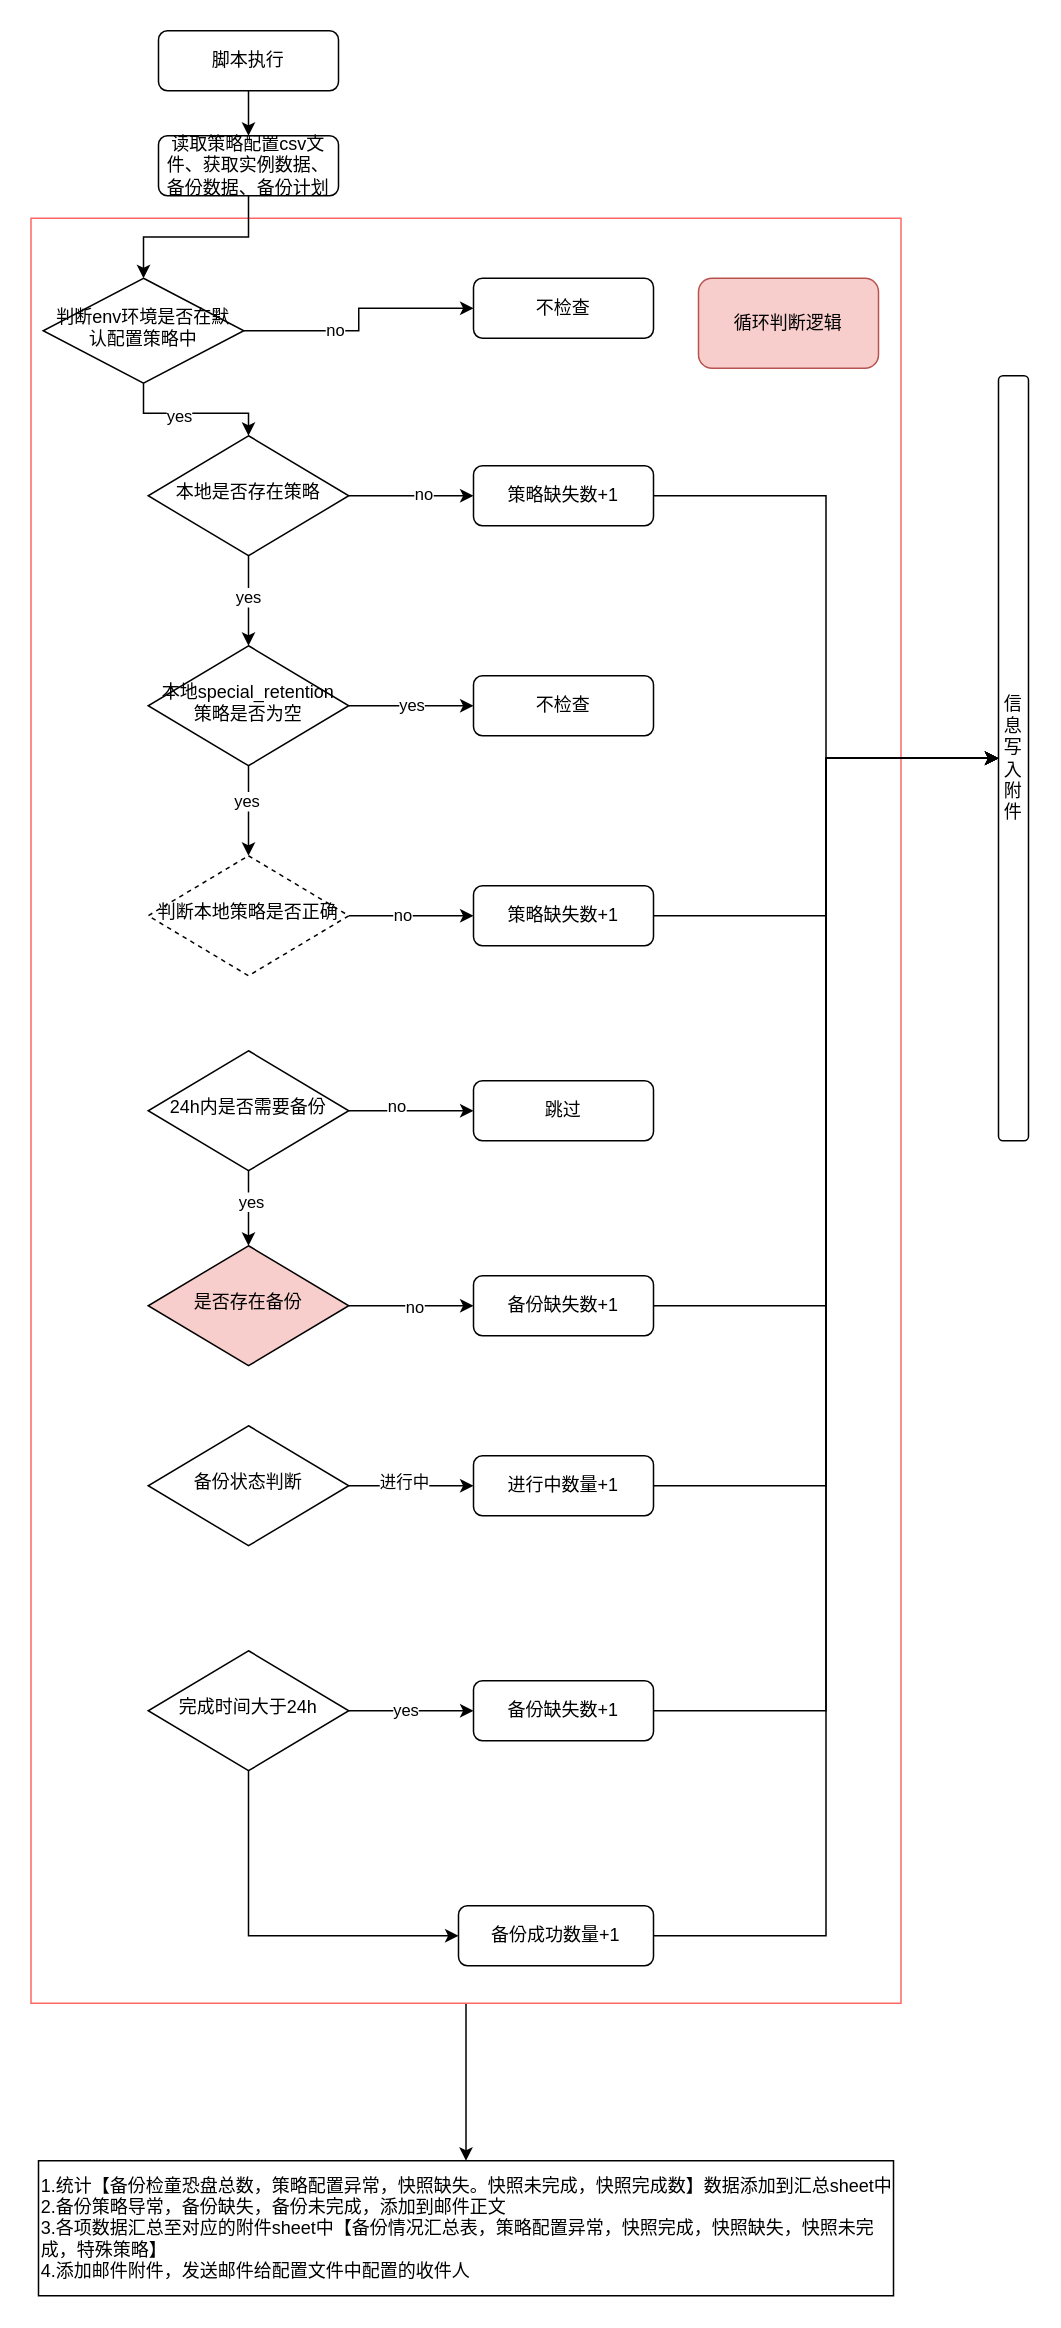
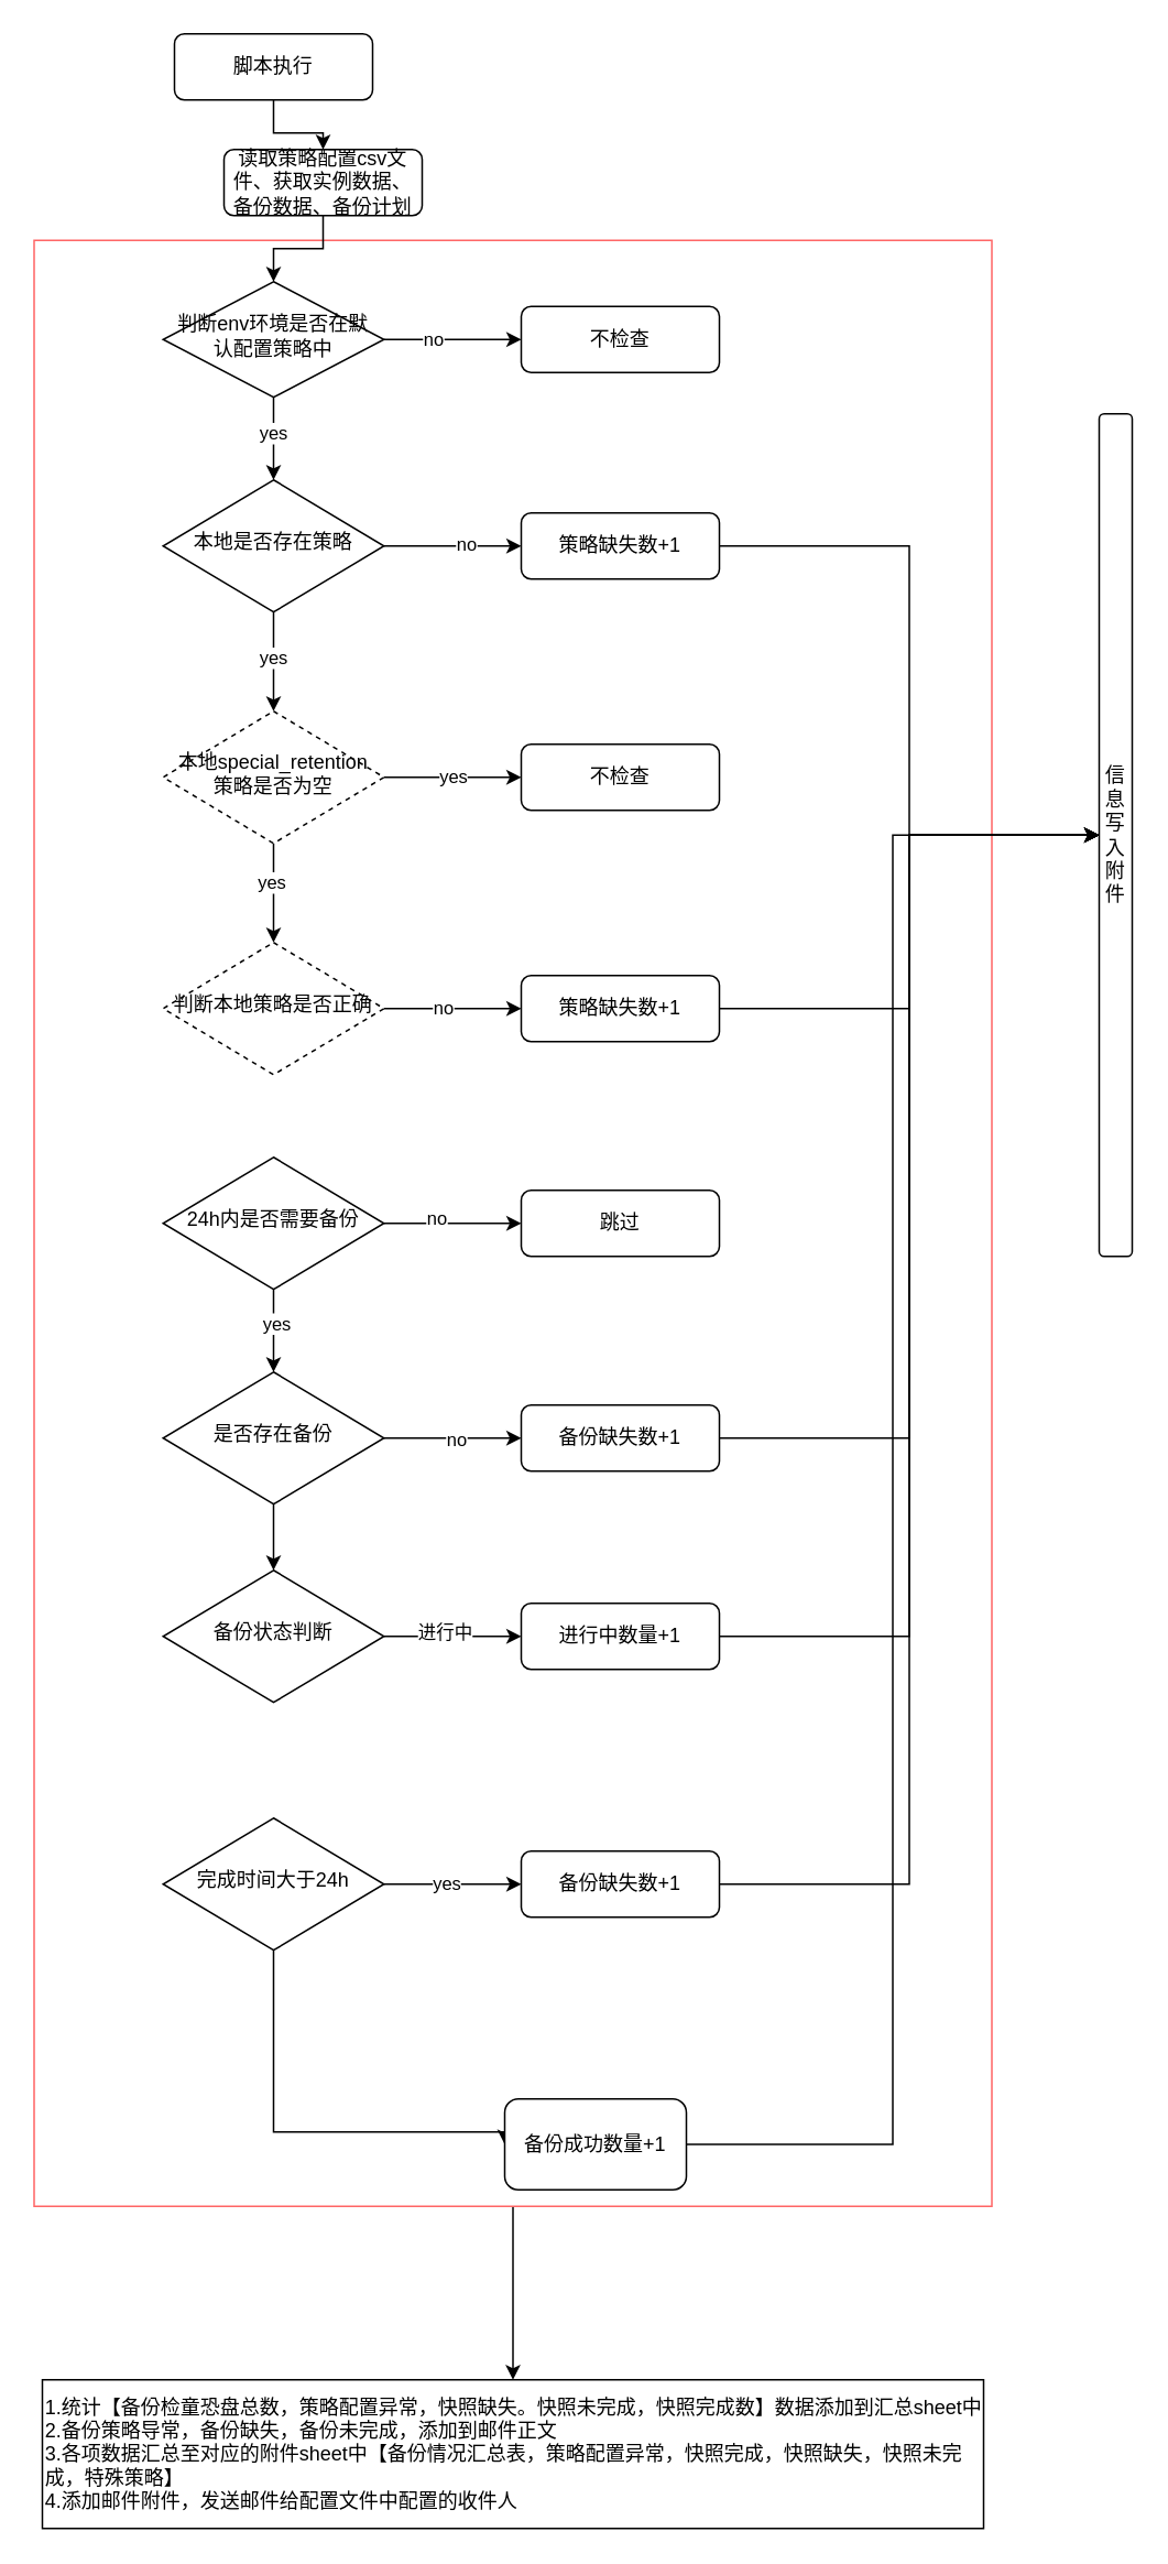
- <mxCell id="7" value="读取策略配置csv文件、获取实例数据、备份数据、备份计划" style="rounded=1;whiteSpace=wrap;html=1;fontSize=12;glass=0;strokeWidth=1;shadow=0;" vertex="1" parent="1"><mxGeometry x="105" y="90" width="120" height="40" as="geometry" /></mxCell>
+ <mxCell id="7" value="读取策略配置csv文件、获取实例数据、备份数据、备份计划" style="rounded=1;whiteSpace=wrap;html=1;fontSize=12;glass=0;strokeWidth=1;shadow=0;" vertex="1" parent="1"><mxGeometry x="135" y="90" width="120" height="40" as="geometry" /></mxCell>
- <mxCell id="60" value="循环判断逻辑" style="rounded=1;whiteSpace=wrap;html=1;fillColor=#f8cecc;strokeColor=#b85450;" vertex="1" parent="1"><mxGeometry x="465" y="185" width="120" height="60" as="geometry" /></mxCell>
- <mxCell id="12" value="判断env环境是否在默认配置策略中" style="rhombus;whiteSpace=wrap;html=1;shadow=0;fontFamily=Helvetica;fontSize=12;align=center;strokeWidth=1;spacing=6;spacingTop=-4;" vertex="1" parent="1"><mxGeometry x="28.13" y="185" width="133.75" height="70" as="geometry" /></mxCell>
+ <mxCell id="12" value="判断env环境是否在默认配置策略中" style="rhombus;whiteSpace=wrap;html=1;shadow=0;fontFamily=Helvetica;fontSize=12;align=center;strokeWidth=1;spacing=6;spacingTop=-4;" vertex="1" parent="1"><mxGeometry x="98.13" y="170" width="133.75" height="70" as="geometry" /></mxCell>
- <mxCell id="26" value="本地special_retention策略是否为空" style="rhombus;whiteSpace=wrap;html=1;shadow=0;fontFamily=Helvetica;fontSize=12;align=center;strokeWidth=1;spacing=6;spacingTop=-4;" vertex="1" parent="1"><mxGeometry x="98.12" y="430" width="133.75" height="80" as="geometry" /></mxCell>
+ <mxCell id="26" value="本地special_retention策略是否为空" style="rhombus;whiteSpace=wrap;html=1;shadow=0;fontFamily=Helvetica;fontSize=12;align=center;strokeWidth=1;spacing=6;spacingTop=-4;dashed=1;" vertex="1" parent="1"><mxGeometry x="98.12" y="430" width="133.75" height="80" as="geometry" /></mxCell>
- <mxCell id="42" value="是否存在备份" style="rhombus;whiteSpace=wrap;html=1;shadow=0;fontFamily=Helvetica;fontSize=12;align=center;strokeWidth=1;spacing=6;spacingTop=-4;fillColor=#f8cecc;" vertex="1" parent="1"><mxGeometry x="98.12" y="830" width="133.75" height="80" as="geometry" /></mxCell>
+ <mxCell id="42" value="是否存在备份" style="rhombus;whiteSpace=wrap;html=1;shadow=0;fontFamily=Helvetica;fontSize=12;align=center;strokeWidth=1;spacing=6;spacingTop=-4;" vertex="1" parent="1"><mxGeometry x="98.12" y="830" width="133.75" height="80" as="geometry" /></mxCell>
+ <mxCell id="41" style="edgeStyle=orthogonalEdgeStyle;rounded=0;orthogonalLoop=1;jettySize=auto;html=1;" edge="1" parent="1" source="42" target="47"><mxGeometry relative="1" as="geometry" /></mxCell>
- <mxCell id="58" value="备份成功数量+1" style="rounded=1;whiteSpace=wrap;html=1;fontSize=12;glass=0;strokeWidth=1;shadow=0;" vertex="1" parent="1"><mxGeometry x="305" y="1270" width="130" height="40" as="geometry" /></mxCell>
+ <mxCell id="58" value="备份成功数量+1" style="rounded=1;whiteSpace=wrap;html=1;fontSize=12;glass=0;strokeWidth=1;shadow=0;" vertex="1" parent="1"><mxGeometry x="305" y="1270" width="110" height="55" as="geometry" /></mxCell>
